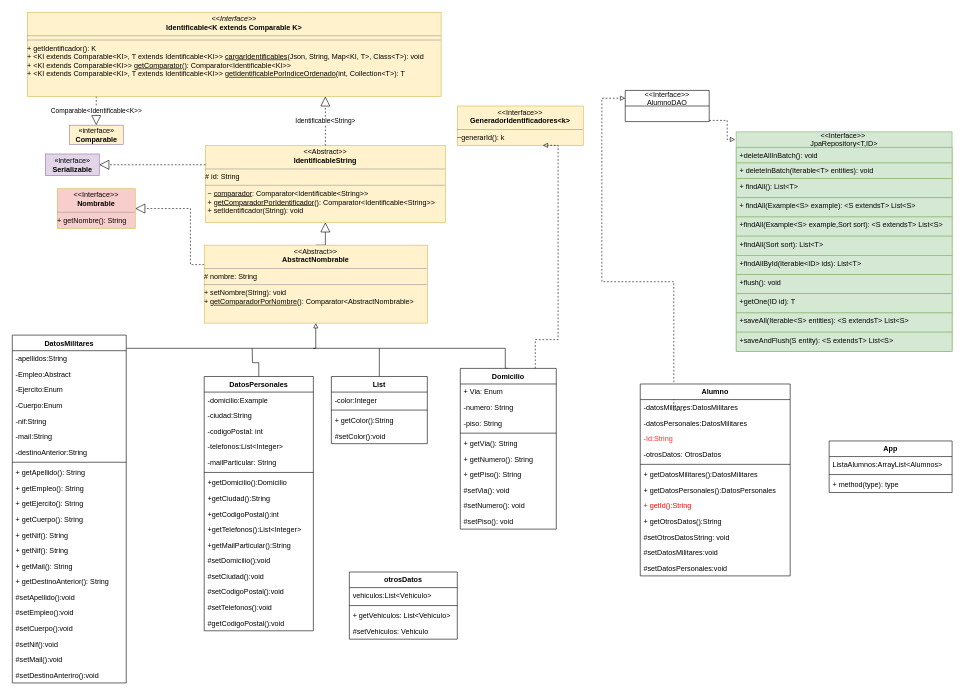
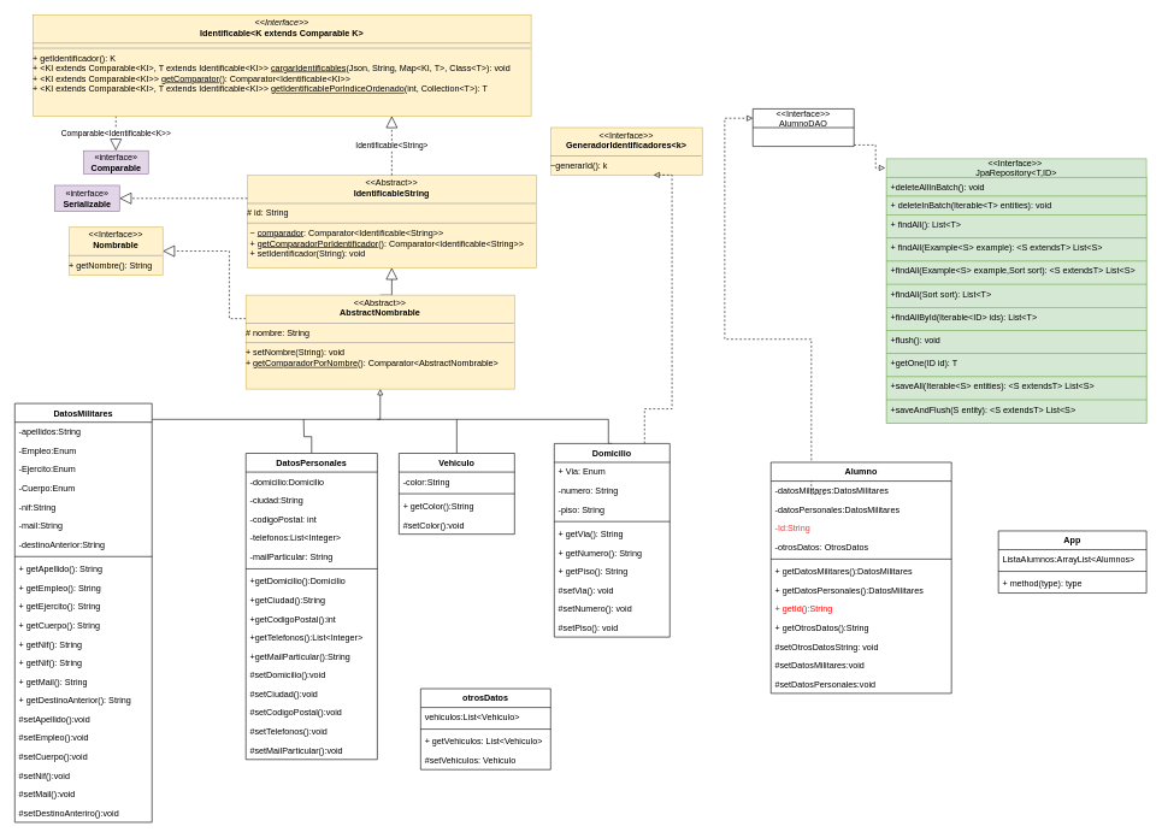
- <mxCell id="5" value="«interface»&lt;br&gt;&lt;b&gt;Comparable&lt;/b&gt;" style="html=1;fillColor=#fff2cc;strokeColor=#9673a6;" parent="1" vertex="1"><mxGeometry x="115" y="208" width="90" height="32" as="geometry" /></mxCell>
+ <mxCell id="5" value="«interface»&lt;br&gt;&lt;b&gt;Comparable&lt;/b&gt;" style="html=1;fillColor=#e1d5e7;strokeColor=#9673a6;" parent="1" vertex="1"><mxGeometry x="115" y="208" width="90" height="32" as="geometry" /></mxCell>
- <mxCell id="12" value="&lt;p style=&quot;margin: 0px ; margin-top: 4px ; text-align: center&quot;&gt;&amp;lt;&amp;lt;Interface&amp;gt;&amp;gt;&lt;/p&gt;&lt;div align=&quot;center&quot;&gt;&lt;b&gt;Nombrable&lt;/b&gt;&lt;/div&gt;&lt;hr size=&quot;1&quot;&gt;+ getNombre(): String" style="verticalAlign=top;align=left;overflow=fill;fontSize=12;fontFamily=Helvetica;html=1;fillColor=#f8cecc;strokeColor=#d6b656;" parent="1" vertex="1"><mxGeometry x="95" y="314" width="130" height="66" as="geometry" /></mxCell>
+ <mxCell id="12" value="&lt;p style=&quot;margin: 0px ; margin-top: 4px ; text-align: center&quot;&gt;&amp;lt;&amp;lt;Interface&amp;gt;&amp;gt;&lt;/p&gt;&lt;div align=&quot;center&quot;&gt;&lt;b&gt;Nombrable&lt;/b&gt;&lt;/div&gt;&lt;hr size=&quot;1&quot;&gt;+ getNombre(): String" style="verticalAlign=top;align=left;overflow=fill;fontSize=12;fontFamily=Helvetica;html=1;fillColor=#fff2cc;strokeColor=#d6b656;" parent="1" vertex="1"><mxGeometry x="95" y="314" width="130" height="66" as="geometry" /></mxCell>
- <mxCell id="30" value="-Empleo:Abstract&#10;" style="text;strokeColor=none;fillColor=none;align=left;verticalAlign=top;spacingLeft=4;spacingRight=4;overflow=hidden;rotatable=0;points=[[0,0.5],[1,0.5]];portConstraint=eastwest;" parent="28" vertex="1"><mxGeometry y="52" width="190" height="26" as="geometry" /></mxCell>
+ <mxCell id="30" value="-Empleo:Enum&#10;" style="text;strokeColor=none;fillColor=none;align=left;verticalAlign=top;spacingLeft=4;spacingRight=4;overflow=hidden;rotatable=0;points=[[0,0.5],[1,0.5]];portConstraint=eastwest;" parent="28" vertex="1"><mxGeometry y="52" width="190" height="26" as="geometry" /></mxCell>
- <mxCell id="89" value="List" style="swimlane;fontStyle=1;align=center;verticalAlign=top;childLayout=stackLayout;horizontal=1;startSize=26;horizontalStack=0;resizeParent=1;resizeParentMax=0;resizeLast=0;collapsible=1;marginBottom=0;" parent="1" vertex="1"><mxGeometry x="552" y="627" width="160" height="112" as="geometry" /></mxCell>
+ <mxCell id="89" value="Vehiculo" style="swimlane;fontStyle=1;align=center;verticalAlign=top;childLayout=stackLayout;horizontal=1;startSize=26;horizontalStack=0;resizeParent=1;resizeParentMax=0;resizeLast=0;collapsible=1;marginBottom=0;" parent="1" vertex="1"><mxGeometry x="552" y="627" width="160" height="112" as="geometry" /></mxCell>
- <mxCell id="53" value="-domicilio:Example" style="text;strokeColor=none;fillColor=none;align=left;verticalAlign=top;spacingLeft=4;spacingRight=4;overflow=hidden;rotatable=0;points=[[0,0.5],[1,0.5]];portConstraint=eastwest;" parent="52" vertex="1"><mxGeometry y="26" width="182" height="26" as="geometry" /></mxCell>
+ <mxCell id="53" value="-domicilio:Domicilio" style="text;strokeColor=none;fillColor=none;align=left;verticalAlign=top;spacingLeft=4;spacingRight=4;overflow=hidden;rotatable=0;points=[[0,0.5],[1,0.5]];portConstraint=eastwest;" parent="52" vertex="1"><mxGeometry y="26" width="182" height="26" as="geometry" /></mxCell>
- <mxCell id="90" value="-color:Integer" style="text;strokeColor=none;fillColor=none;align=left;verticalAlign=top;spacingLeft=4;spacingRight=4;overflow=hidden;rotatable=0;points=[[0,0.5],[1,0.5]];portConstraint=eastwest;" parent="89" vertex="1"><mxGeometry y="26" width="160" height="26" as="geometry" /></mxCell>
+ <mxCell id="90" value="-color:String" style="text;strokeColor=none;fillColor=none;align=left;verticalAlign=top;spacingLeft=4;spacingRight=4;overflow=hidden;rotatable=0;points=[[0,0.5],[1,0.5]];portConstraint=eastwest;" parent="89" vertex="1"><mxGeometry y="26" width="160" height="26" as="geometry" /></mxCell>
- <mxCell id="102" value="+ getDatosPersonales():DatosPersonales" style="text;strokeColor=none;fillColor=none;align=left;verticalAlign=top;spacingLeft=4;spacingRight=4;overflow=hidden;rotatable=0;points=[[0,0.5],[1,0.5]];portConstraint=eastwest;" parent="95" vertex="1"><mxGeometry y="164" width="250" height="26" as="geometry" /></mxCell>
+ <mxCell id="102" value="+ getDatosPersonales():DatosMilitares" style="text;strokeColor=none;fillColor=none;align=left;verticalAlign=top;spacingLeft=4;spacingRight=4;overflow=hidden;rotatable=0;points=[[0,0.5],[1,0.5]];portConstraint=eastwest;" parent="95" vertex="1"><mxGeometry y="164" width="250" height="26" as="geometry" /></mxCell>
- <mxCell id="68" value="#getCodigoPostal():void" style="text;strokeColor=none;fillColor=none;align=left;verticalAlign=top;spacingLeft=4;spacingRight=4;overflow=hidden;rotatable=0;points=[[0,0.5],[1,0.5]];portConstraint=eastwest;" parent="52" vertex="1"><mxGeometry y="398" width="182" height="26" as="geometry" /></mxCell>
+ <mxCell id="68" value="#setMailParticular():void" style="text;strokeColor=none;fillColor=none;align=left;verticalAlign=top;spacingLeft=4;spacingRight=4;overflow=hidden;rotatable=0;points=[[0,0.5],[1,0.5]];portConstraint=eastwest;" parent="52" vertex="1"><mxGeometry y="398" width="182" height="26" as="geometry" /></mxCell>
